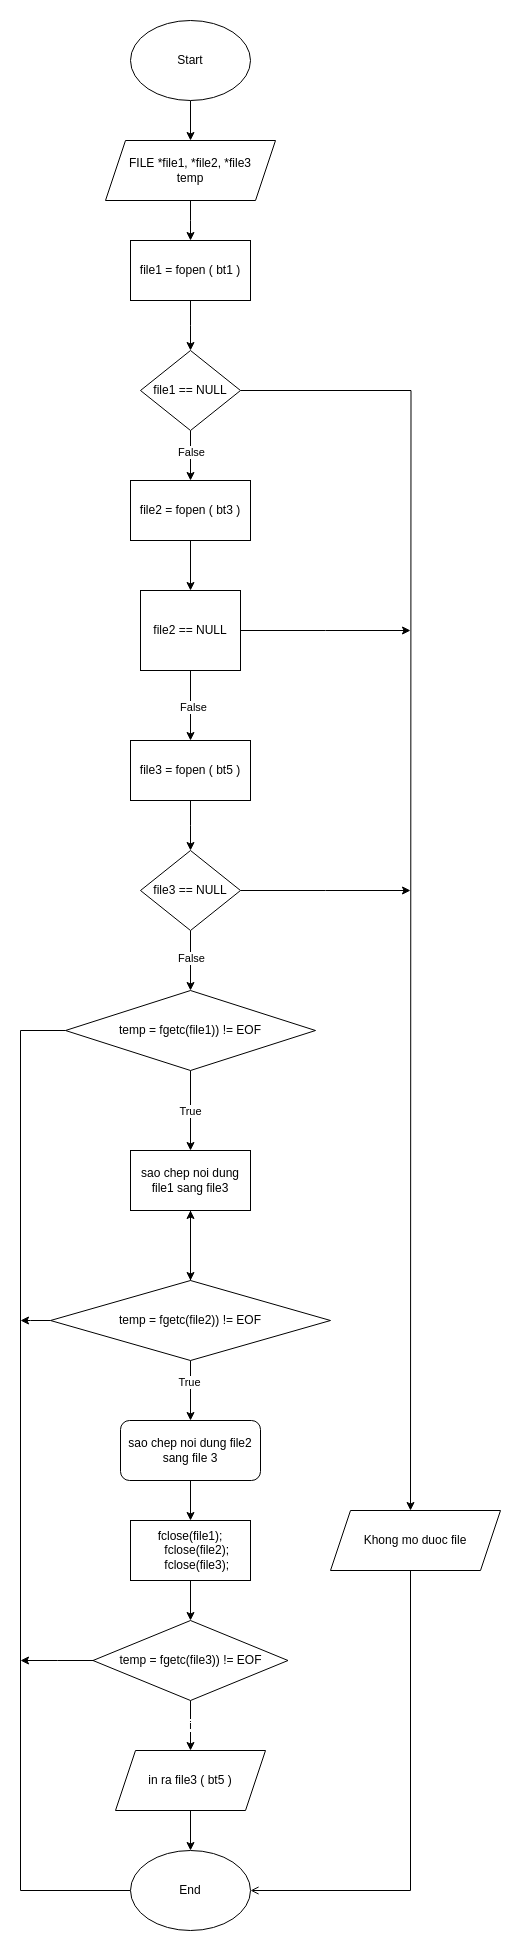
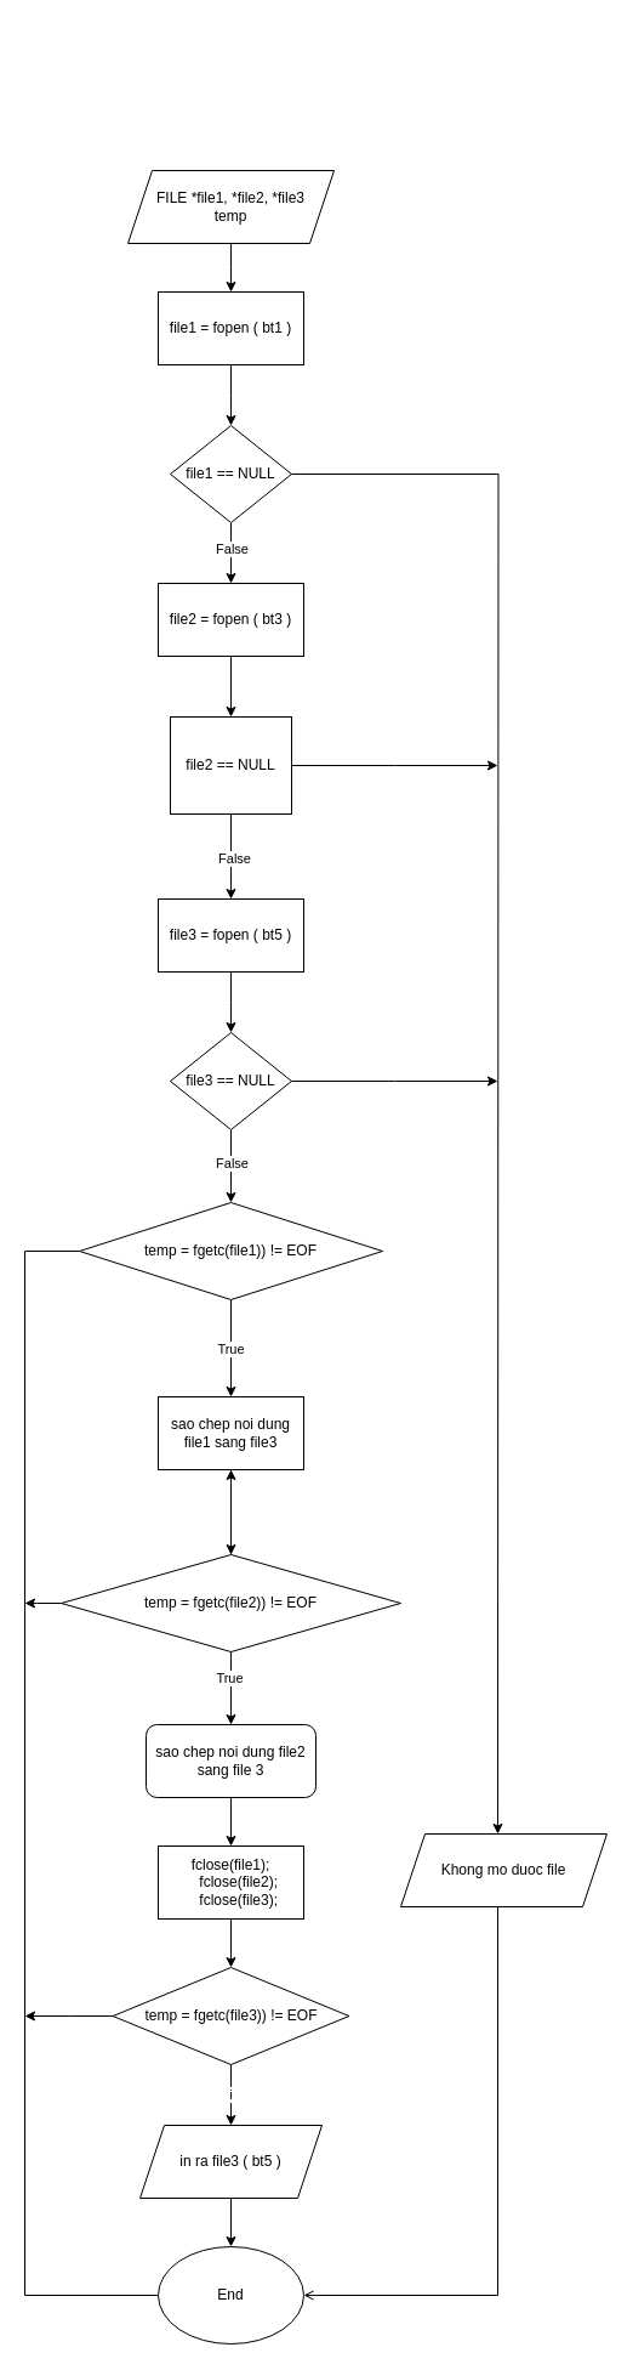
- <mxCell id="3" value="Start" style="ellipse;whiteSpace=wrap;html=1;" vertex="1" parent="1"><mxGeometry x="130" y="20" width="120" height="80" as="geometry" /></mxCell>
- <mxCell id="2" style="edgeStyle=orthogonalEdgeStyle;rounded=0;orthogonalLoop=1;jettySize=auto;html=1;" edge="1" parent="1" source="3" target="5"><mxGeometry relative="1" as="geometry"><mxPoint x="190" y="160" as="targetPoint" /></mxGeometry></mxCell>
